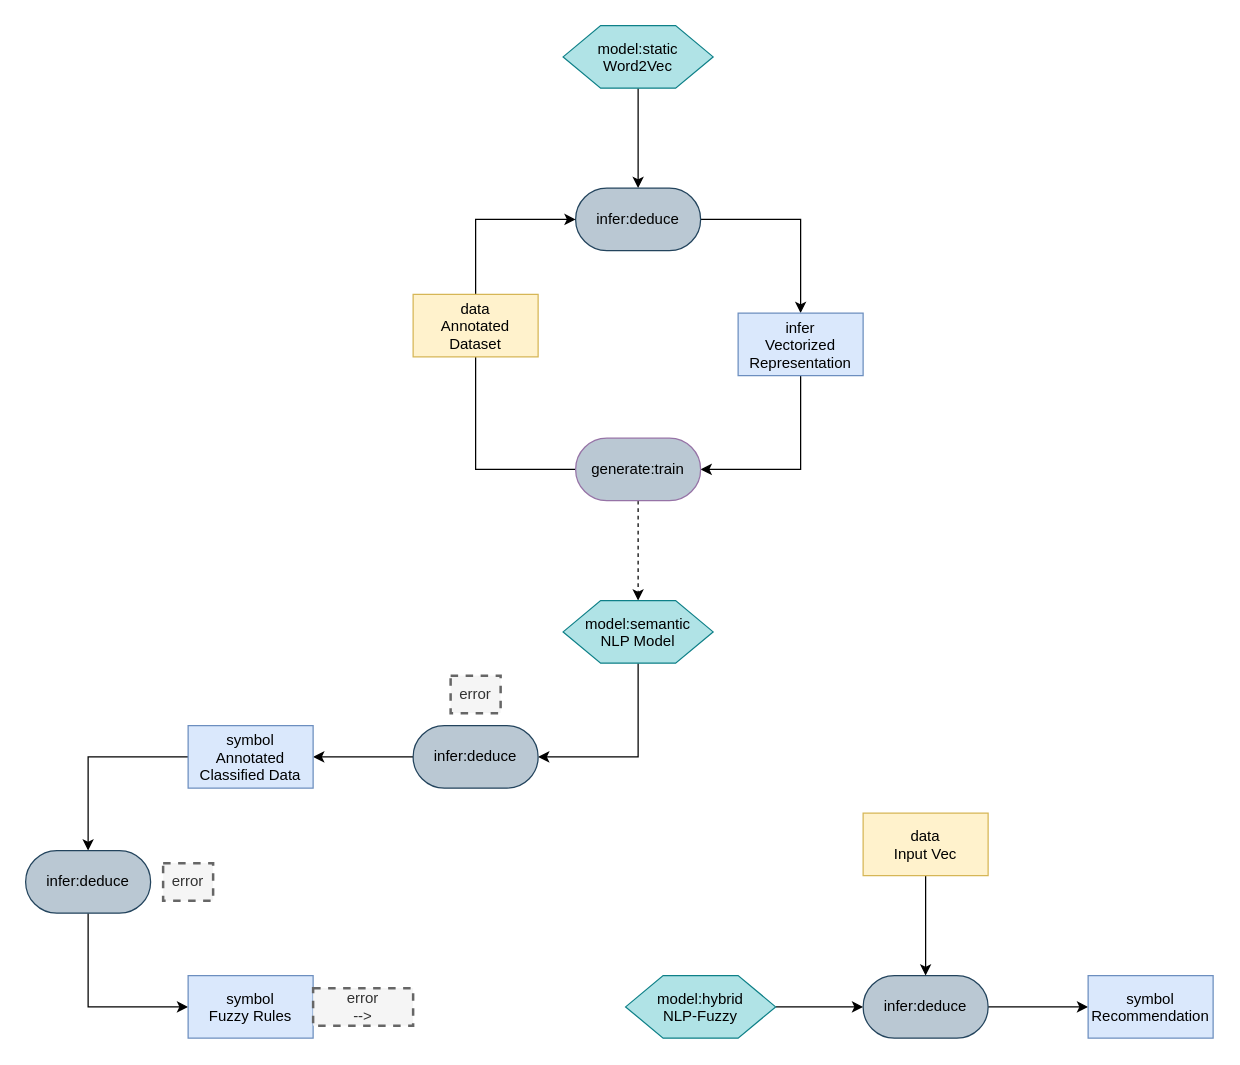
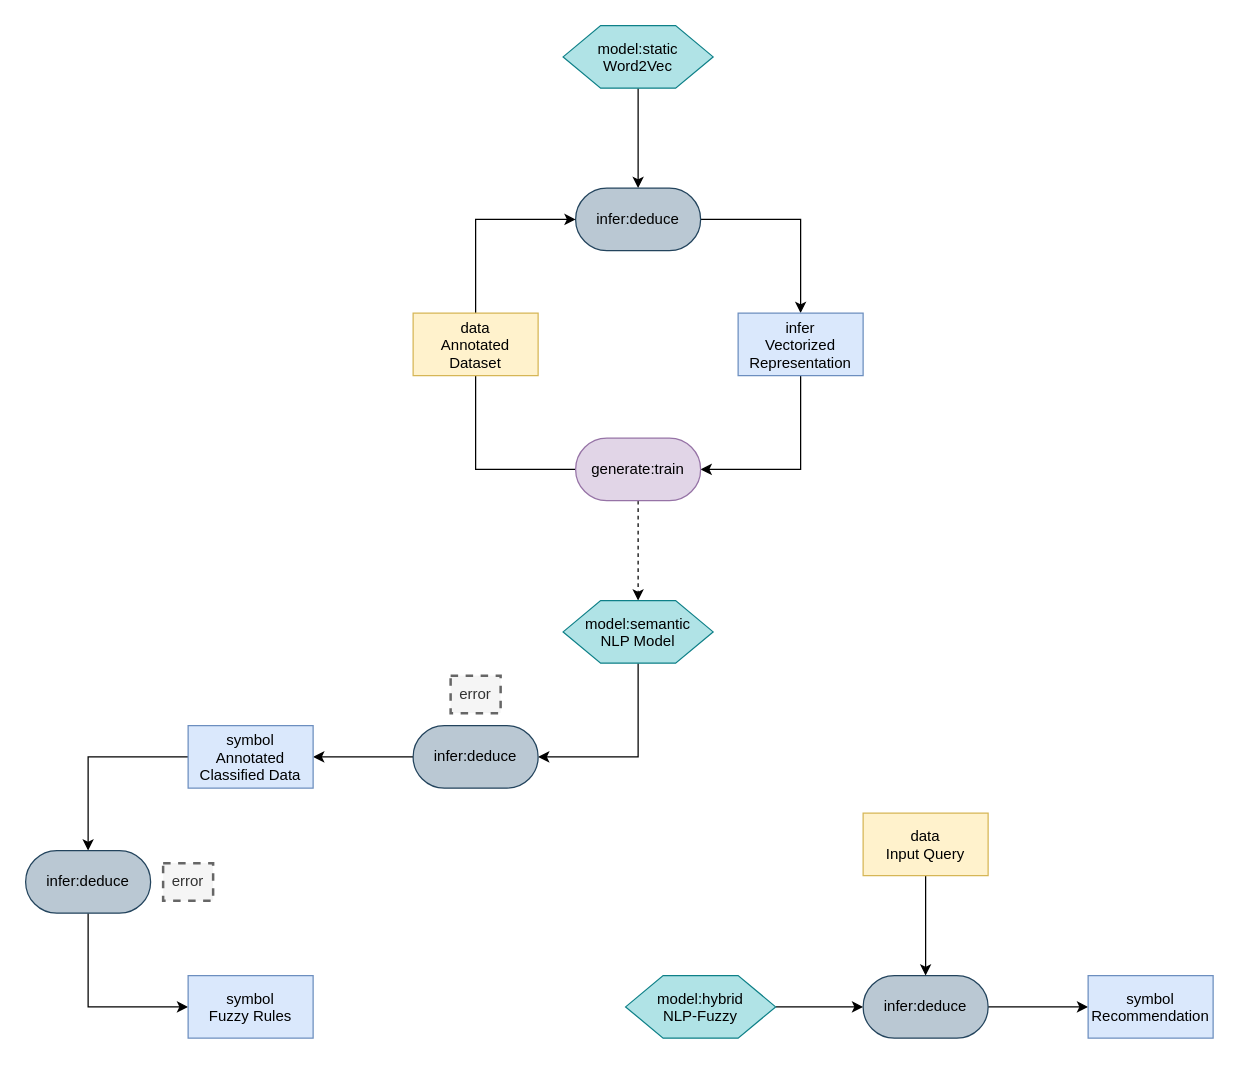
- <mxCell id="8" value="data&#10;Annotated&#10;Dataset" style="rectangle;fillColor=#fff2cc;strokeColor=#d6b656;" name="data" vertex="1" parent="1"><mxGeometry x="330" y="235" width="100" height="50" as="geometry" /></mxCell>
+ <mxCell id="8" value="data&#10;Annotated&#10;Dataset" style="rectangle;fillColor=#fff2cc;strokeColor=#d6b656;" name="data" vertex="1" parent="1"><mxGeometry x="330" y="250" width="100" height="50" as="geometry" /></mxCell>
- <mxCell id="12" value="generate:train" style="rounded=1;whiteSpace=wrap;html=1;arcSize=50;fillColor=#bac8d3;strokeColor=#9673a6;" name="generate:train" vertex="1" parent="1"><mxGeometry x="460" y="350" width="100" height="50" as="geometry" /></mxCell>
+ <mxCell id="12" value="generate:train" style="rounded=1;whiteSpace=wrap;html=1;arcSize=50;fillColor=#e1d5e7;strokeColor=#9673a6;" name="generate:train" vertex="1" parent="1"><mxGeometry x="460" y="350" width="100" height="50" as="geometry" /></mxCell>
- <mxCell id="28" value="data&#10;Input Vec" style="rectangle;fillColor=#fff2cc;strokeColor=#d6b656;" name="data" vertex="1" parent="1"><mxGeometry x="690" y="650" width="100" height="50" as="geometry" /></mxCell>
+ <mxCell id="28" value="data&#10;Input Query" style="rectangle;fillColor=#fff2cc;strokeColor=#d6b656;" name="data" vertex="1" parent="1"><mxGeometry x="690" y="650" width="100" height="50" as="geometry" /></mxCell>
- <mxCell id="22" value="&lt;div&gt;error&lt;/div&gt;&lt;div&gt;--&amp;gt;&lt;/div&gt;" style="text;html=1;align=center;verticalAlign=middle;whiteSpace=wrap;rounded=0;dashed=1;fillColor=#f5f5f5;fontColor=#333333;strokeColor=#666666;strokeWidth=2;" name="text" vertex="1" parent="1"><mxGeometry x="250" y="790" width="80" height="30" as="geometry" /></mxCell>
